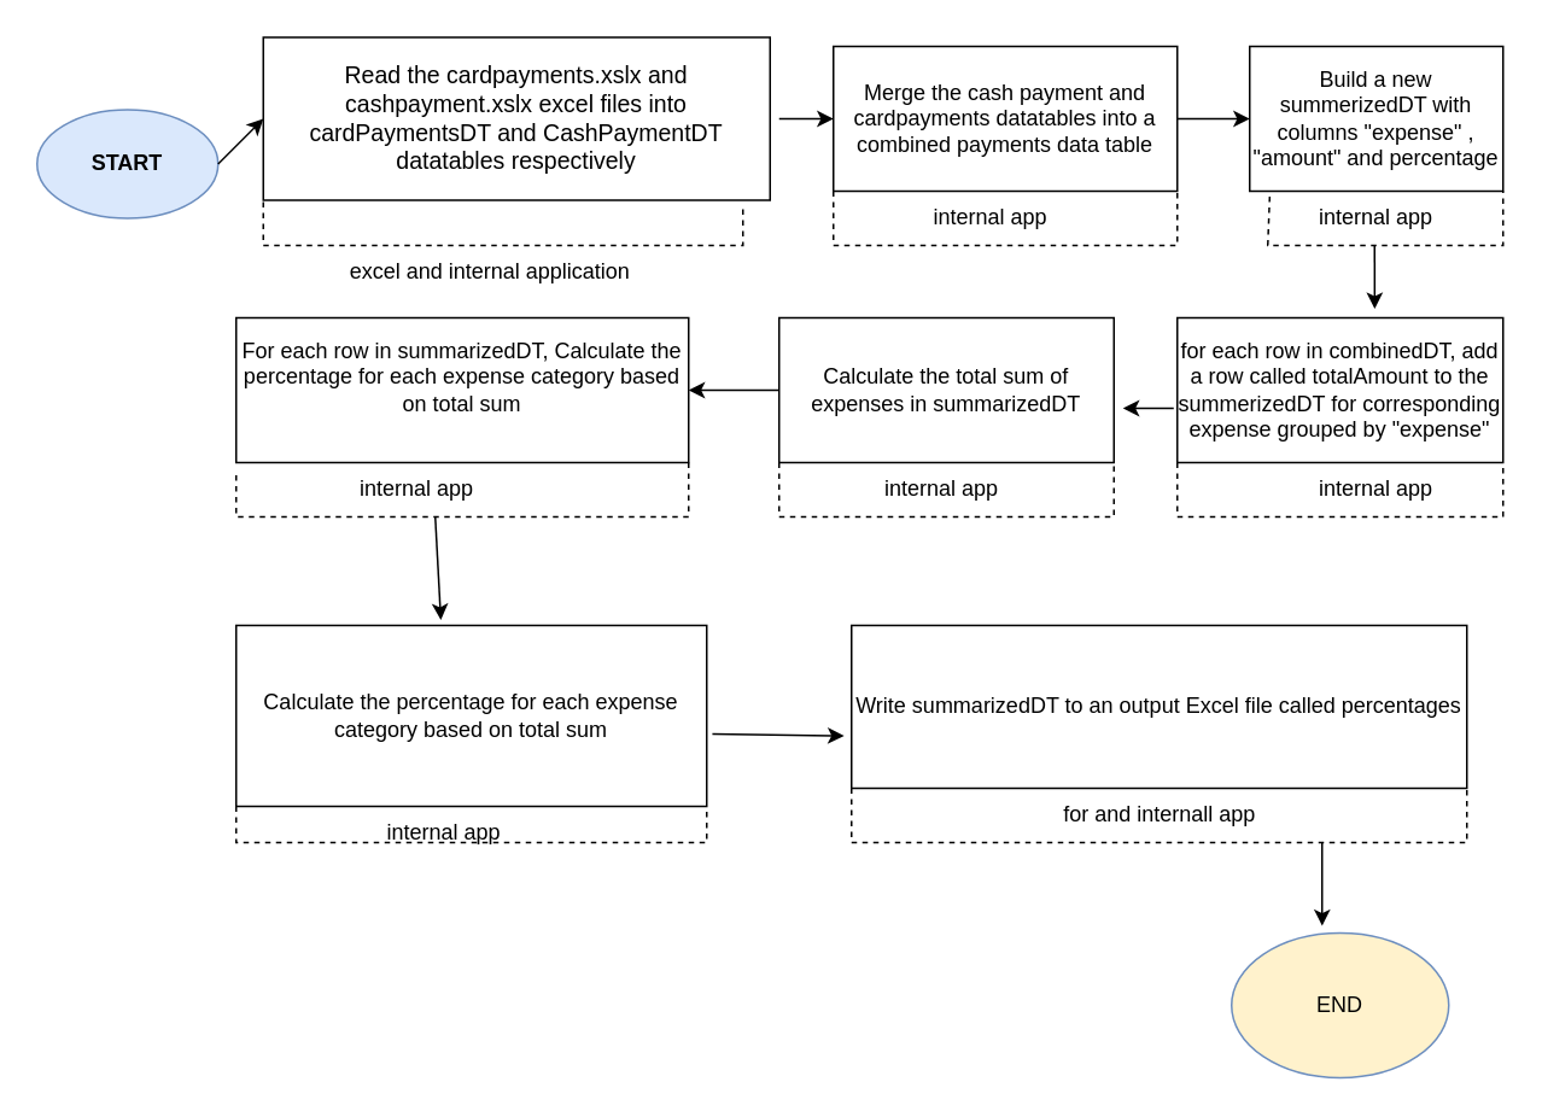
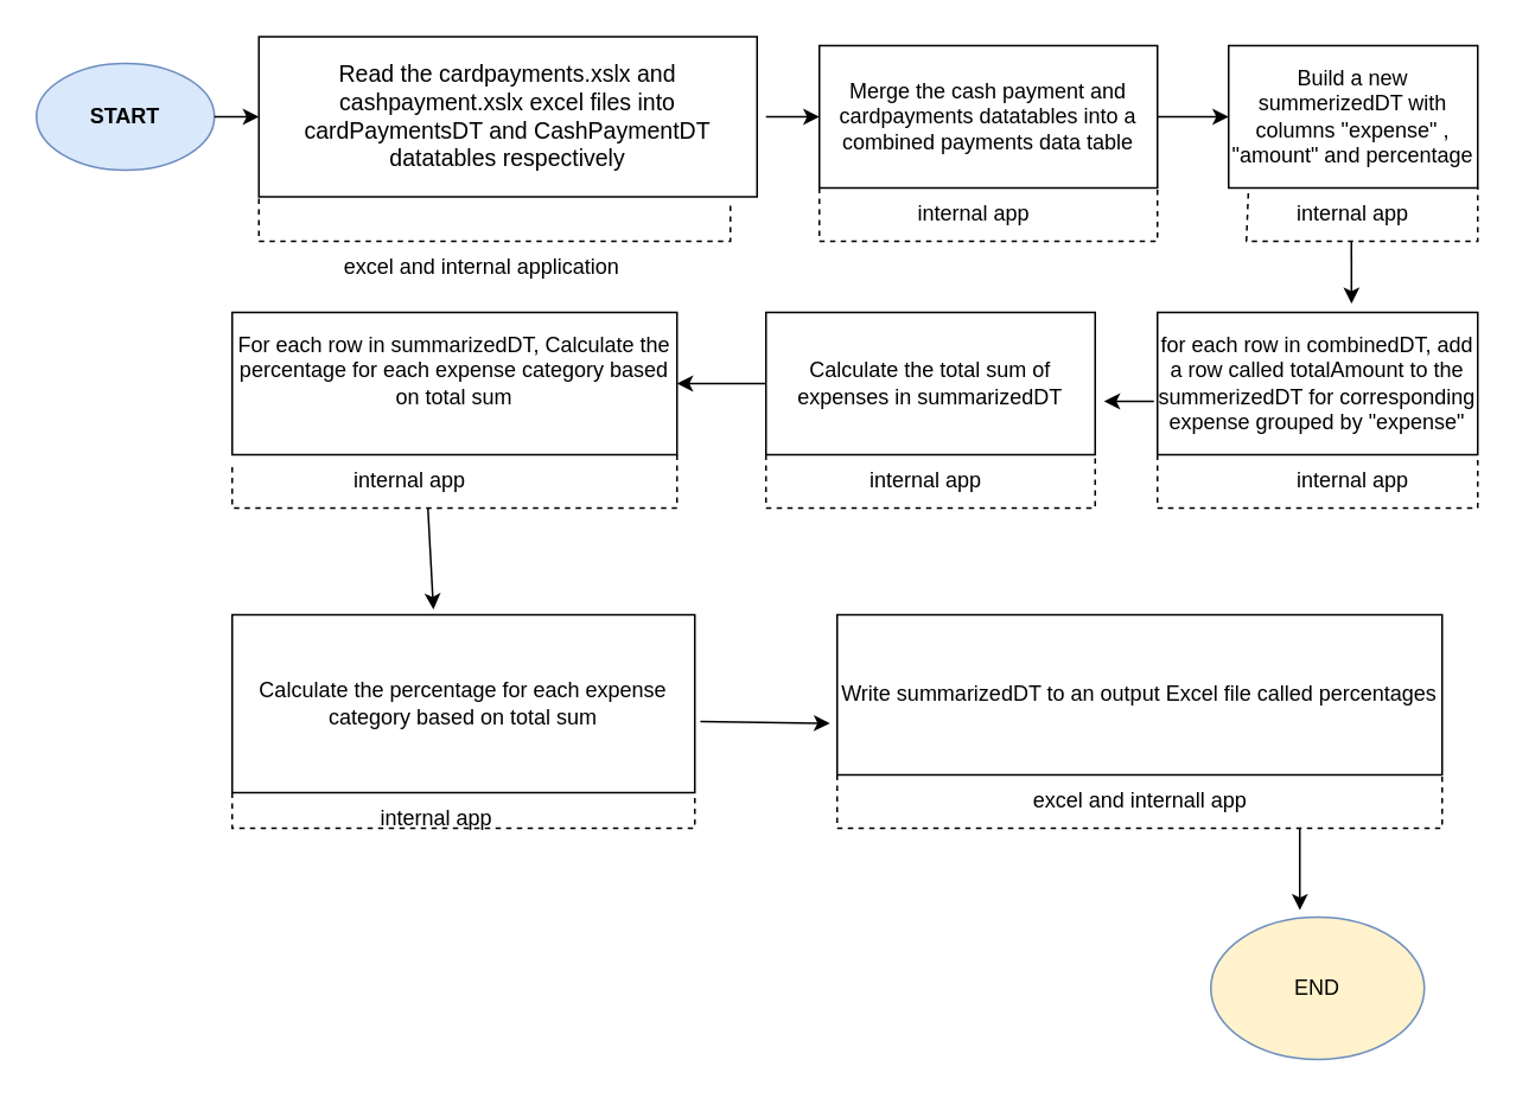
- <mxCell id="2" value="&lt;b&gt;START&lt;/b&gt;" style="ellipse;whiteSpace=wrap;html=1;fillColor=#dae8fc;strokeColor=#6c8ebf;" vertex="1" parent="1"><mxGeometry x="20" y="60" width="100" height="60" as="geometry" /></mxCell>
+ <mxCell id="2" value="&lt;b&gt;START&lt;/b&gt;" style="ellipse;whiteSpace=wrap;html=1;fillColor=#dae8fc;strokeColor=#6c8ebf;" vertex="1" parent="1"><mxGeometry x="20" y="35" width="100" height="60" as="geometry" /></mxCell>
- <mxCell id="13" value="for and internall app" style="text;html=1;align=center;verticalAlign=middle;resizable=0;points=[];autosize=1;strokeColor=none;fillColor=none;" vertex="1" parent="1"><mxGeometry x="570" y="435" width="140" height="30" as="geometry" /></mxCell>
+ <mxCell id="13" value="excel and internall app" style="text;html=1;align=center;verticalAlign=middle;resizable=0;points=[];autosize=1;strokeColor=none;fillColor=none;" vertex="1" parent="1"><mxGeometry x="570" y="435" width="140" height="30" as="geometry" /></mxCell>
